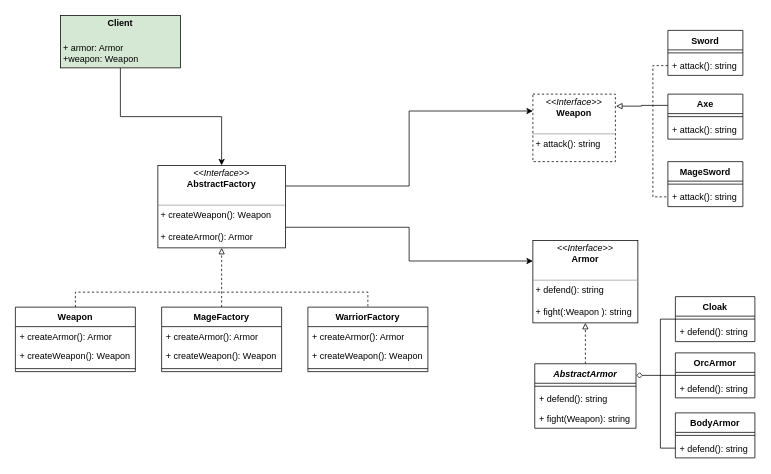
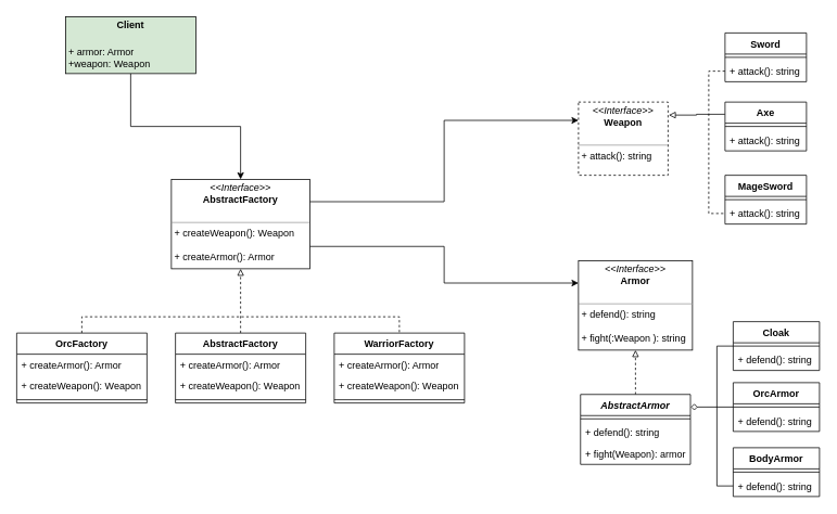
- <mxCell id="12" value="Weapon" style="swimlane;fontStyle=1;align=center;verticalAlign=top;childLayout=stackLayout;horizontal=1;startSize=26;horizontalStack=0;resizeParent=1;resizeParentMax=0;resizeLast=0;collapsible=1;marginBottom=0;" parent="1" vertex="1"><mxGeometry x="20" y="409" width="160" height="86" as="geometry" /></mxCell>
+ <mxCell id="12" value="OrcFactory" style="swimlane;fontStyle=1;align=center;verticalAlign=top;childLayout=stackLayout;horizontal=1;startSize=26;horizontalStack=0;resizeParent=1;resizeParentMax=0;resizeLast=0;collapsible=1;marginBottom=0;" parent="1" vertex="1"><mxGeometry x="20" y="409" width="160" height="86" as="geometry" /></mxCell>
- <mxCell id="17" value="MageFactory" style="swimlane;fontStyle=1;align=center;verticalAlign=top;childLayout=stackLayout;horizontal=1;startSize=26;horizontalStack=0;resizeParent=1;resizeParentMax=0;resizeLast=0;collapsible=1;marginBottom=0;" parent="1" vertex="1"><mxGeometry x="215" y="409" width="160" height="86" as="geometry" /></mxCell>
+ <mxCell id="17" value="AbstractFactory" style="swimlane;fontStyle=1;align=center;verticalAlign=top;childLayout=stackLayout;horizontal=1;startSize=26;horizontalStack=0;resizeParent=1;resizeParentMax=0;resizeLast=0;collapsible=1;marginBottom=0;" parent="1" vertex="1"><mxGeometry x="215" y="409" width="160" height="86" as="geometry" /></mxCell>
- <mxCell id="27" value="+ fight(Weapon): string" style="text;strokeColor=none;fillColor=none;align=left;verticalAlign=top;spacingLeft=4;spacingRight=4;overflow=hidden;rotatable=0;points=[[0,0.5],[1,0.5]];portConstraint=eastwest;" parent="24" vertex="1"><mxGeometry y="60" width="135" height="26" as="geometry" /></mxCell>
+ <mxCell id="27" value="+ fight(Weapon): armor" style="text;strokeColor=none;fillColor=none;align=left;verticalAlign=top;spacingLeft=4;spacingRight=4;overflow=hidden;rotatable=0;points=[[0,0.5],[1,0.5]];portConstraint=eastwest;" parent="24" vertex="1"><mxGeometry y="60" width="135" height="26" as="geometry" /></mxCell>
